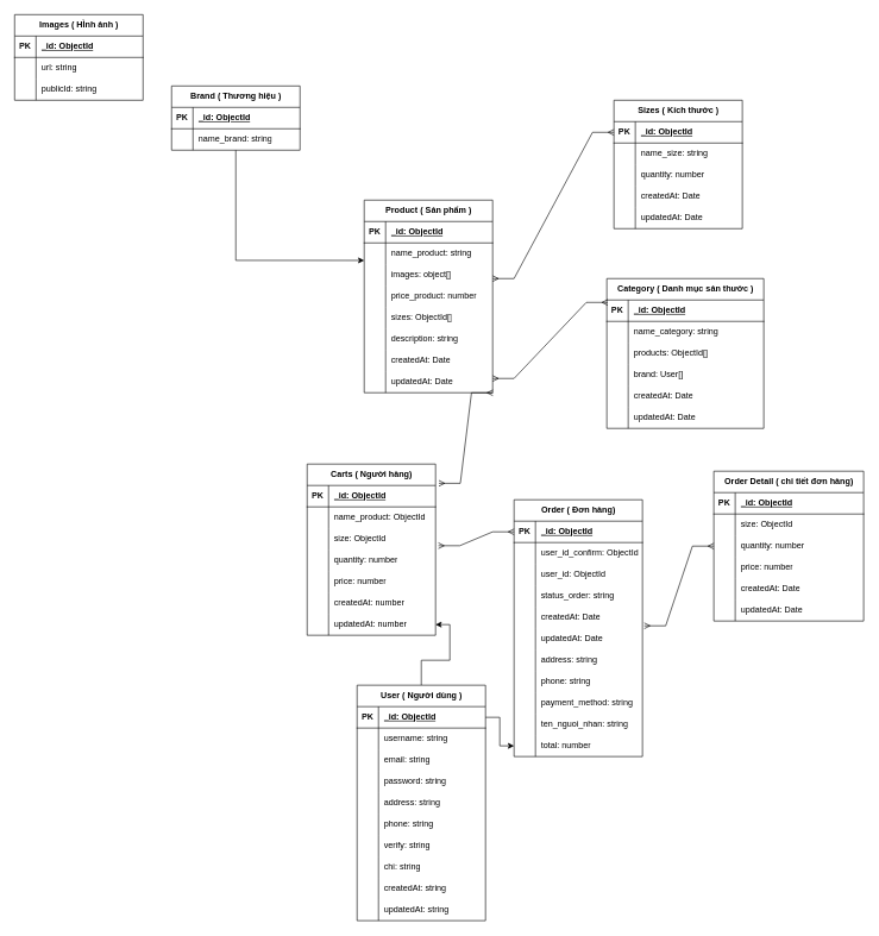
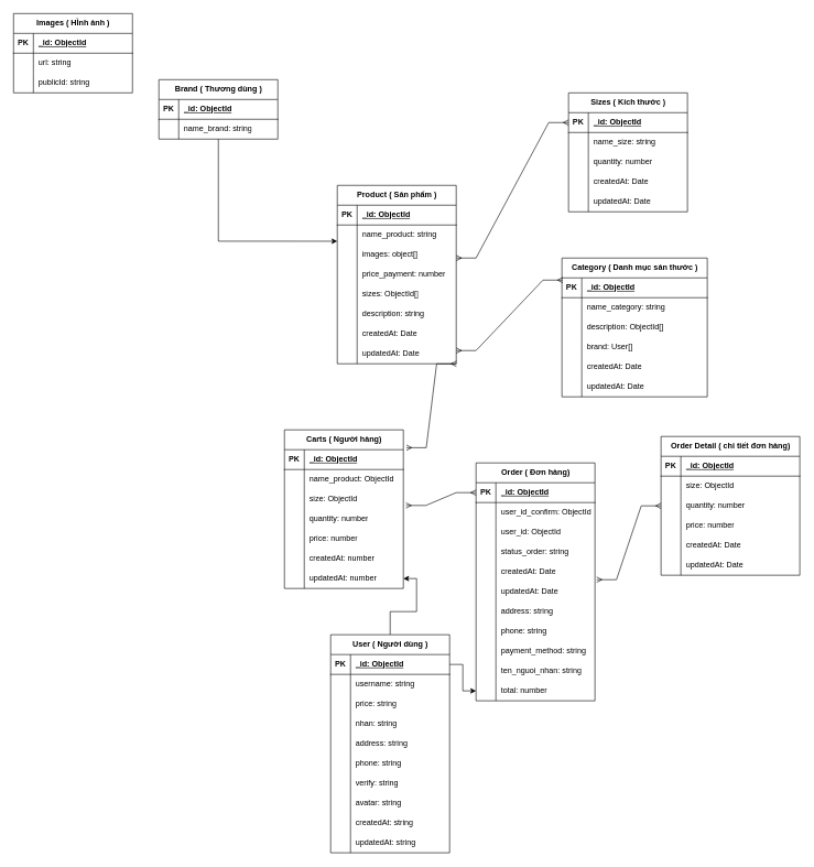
- <mxCell id="94" value="Brand ( Thương hiệu )" style="shape=table;startSize=30;container=1;collapsible=1;childLayout=tableLayout;fixedRows=1;rowLines=0;fontStyle=1;align=center;resizeLast=1;html=1;" parent="1" vertex="1"><mxGeometry x="240" y="120" width="180" height="90" as="geometry" /></mxCell>
+ <mxCell id="94" value="Brand ( Thương dùng )" style="shape=table;startSize=30;container=1;collapsible=1;childLayout=tableLayout;fixedRows=1;rowLines=0;fontStyle=1;align=center;resizeLast=1;html=1;" parent="1" vertex="1"><mxGeometry x="240" y="120" width="180" height="90" as="geometry" /></mxCell>
- <mxCell id="46" value="price_product: number" style="shape=partialRectangle;connectable=0;fillColor=none;top=0;left=0;bottom=0;right=0;align=left;spacingLeft=6;overflow=hidden;whiteSpace=wrap;html=1;" parent="44" vertex="1"><mxGeometry x="30" width="150" height="30" as="geometry"><mxRectangle width="150" height="30" as="alternateBounds" /></mxGeometry></mxCell>
+ <mxCell id="46" value="price_payment: number" style="shape=partialRectangle;connectable=0;fillColor=none;top=0;left=0;bottom=0;right=0;align=left;spacingLeft=6;overflow=hidden;whiteSpace=wrap;html=1;" parent="44" vertex="1"><mxGeometry x="30" width="150" height="30" as="geometry"><mxRectangle width="150" height="30" as="alternateBounds" /></mxGeometry></mxCell>
- <mxCell id="84" value="products: ObjectId[]" style="shape=partialRectangle;connectable=0;fillColor=none;top=0;left=0;bottom=0;right=0;align=left;spacingLeft=6;overflow=hidden;whiteSpace=wrap;html=1;" parent="82" vertex="1"><mxGeometry x="30" width="190" height="30" as="geometry"><mxRectangle width="190" height="30" as="alternateBounds" /></mxGeometry></mxCell>
+ <mxCell id="84" value="description: ObjectId[]" style="shape=partialRectangle;connectable=0;fillColor=none;top=0;left=0;bottom=0;right=0;align=left;spacingLeft=6;overflow=hidden;whiteSpace=wrap;html=1;" parent="82" vertex="1"><mxGeometry x="30" width="190" height="30" as="geometry"><mxRectangle width="190" height="30" as="alternateBounds" /></mxGeometry></mxCell>
- <mxCell id="12" value="email: string" style="shape=partialRectangle;connectable=0;fillColor=none;top=0;left=0;bottom=0;right=0;align=left;spacingLeft=6;overflow=hidden;whiteSpace=wrap;html=1;" parent="10" vertex="1"><mxGeometry x="30" width="150" height="30" as="geometry"><mxRectangle width="150" height="30" as="alternateBounds" /></mxGeometry></mxCell>
+ <mxCell id="12" value="price: string" style="shape=partialRectangle;connectable=0;fillColor=none;top=0;left=0;bottom=0;right=0;align=left;spacingLeft=6;overflow=hidden;whiteSpace=wrap;html=1;" parent="10" vertex="1"><mxGeometry x="30" width="150" height="30" as="geometry"><mxRectangle width="150" height="30" as="alternateBounds" /></mxGeometry></mxCell>
- <mxCell id="15" value="password: string" style="shape=partialRectangle;connectable=0;fillColor=none;top=0;left=0;bottom=0;right=0;align=left;spacingLeft=6;overflow=hidden;whiteSpace=wrap;html=1;" parent="13" vertex="1"><mxGeometry x="30" width="150" height="30" as="geometry"><mxRectangle width="150" height="30" as="alternateBounds" /></mxGeometry></mxCell>
+ <mxCell id="15" value="nhan: string" style="shape=partialRectangle;connectable=0;fillColor=none;top=0;left=0;bottom=0;right=0;align=left;spacingLeft=6;overflow=hidden;whiteSpace=wrap;html=1;" parent="13" vertex="1"><mxGeometry x="30" width="150" height="30" as="geometry"><mxRectangle width="150" height="30" as="alternateBounds" /></mxGeometry></mxCell>
- <mxCell id="27" value="chi: string" style="shape=partialRectangle;connectable=0;fillColor=none;top=0;left=0;bottom=0;right=0;align=left;spacingLeft=6;overflow=hidden;whiteSpace=wrap;html=1;" parent="25" vertex="1"><mxGeometry x="30" width="150" height="30" as="geometry"><mxRectangle width="150" height="30" as="alternateBounds" /></mxGeometry></mxCell>
+ <mxCell id="27" value="avatar: string" style="shape=partialRectangle;connectable=0;fillColor=none;top=0;left=0;bottom=0;right=0;align=left;spacingLeft=6;overflow=hidden;whiteSpace=wrap;html=1;" parent="25" vertex="1"><mxGeometry x="30" width="150" height="30" as="geometry"><mxRectangle width="150" height="30" as="alternateBounds" /></mxGeometry></mxCell>
